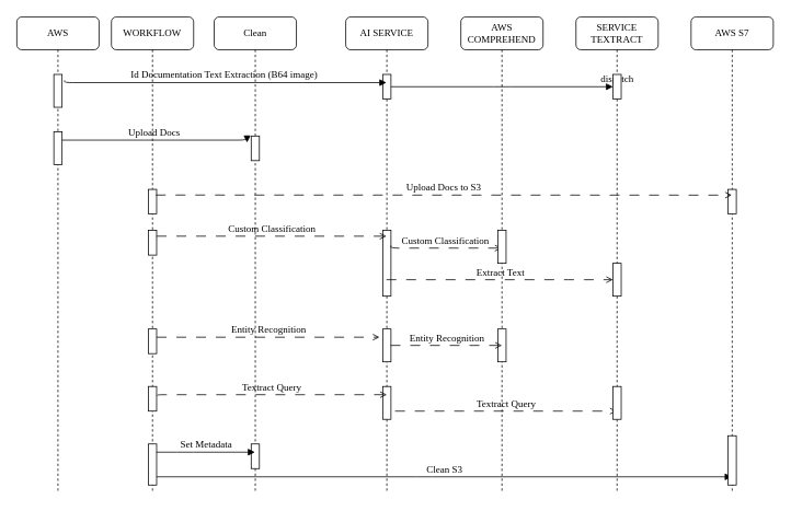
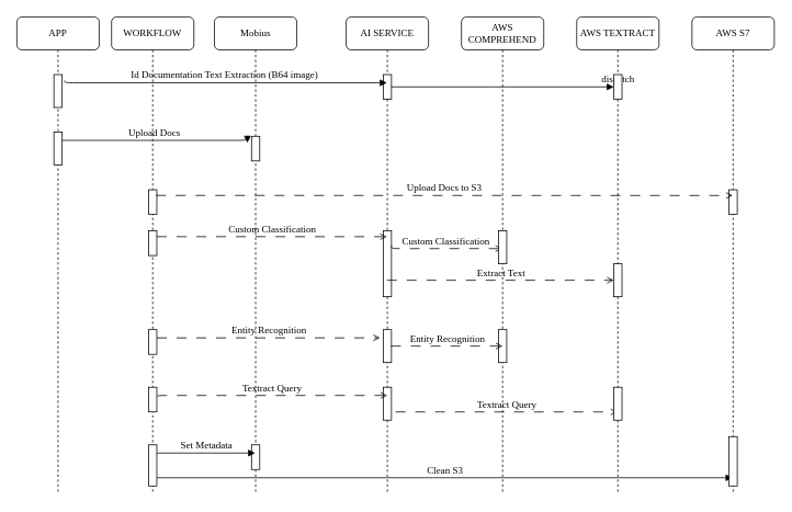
- <mxCell id="31" value="AWS" style="shape=umlLifeline;perimeter=lifelinePerimeter;whiteSpace=wrap;html=1;container=1;collapsible=0;recursiveResize=0;outlineConnect=0;rounded=1;shadow=0;comic=0;labelBackgroundColor=none;strokeWidth=1;fontFamily=Verdana;fontSize=12;align=center;" parent="1" vertex="1"><mxGeometry x="20" y="20" width="100" height="580" as="geometry" /></mxCell>
+ <mxCell id="31" value="APP" style="shape=umlLifeline;perimeter=lifelinePerimeter;whiteSpace=wrap;html=1;container=1;collapsible=0;recursiveResize=0;outlineConnect=0;rounded=1;shadow=0;comic=0;labelBackgroundColor=none;strokeWidth=1;fontFamily=Verdana;fontSize=12;align=center;" parent="1" vertex="1"><mxGeometry x="20" y="20" width="100" height="580" as="geometry" /></mxCell>
- <mxCell id="9" value="Clean" style="shape=umlLifeline;perimeter=lifelinePerimeter;whiteSpace=wrap;html=1;container=1;collapsible=0;recursiveResize=0;outlineConnect=0;rounded=1;shadow=0;comic=0;labelBackgroundColor=none;strokeWidth=1;fontFamily=Verdana;fontSize=12;align=center;" parent="1" vertex="1"><mxGeometry x="260" y="20" width="100" height="580" as="geometry" /></mxCell>
+ <mxCell id="9" value="Mobius" style="shape=umlLifeline;perimeter=lifelinePerimeter;whiteSpace=wrap;html=1;container=1;collapsible=0;recursiveResize=0;outlineConnect=0;rounded=1;shadow=0;comic=0;labelBackgroundColor=none;strokeWidth=1;fontFamily=Verdana;fontSize=12;align=center;" parent="1" vertex="1"><mxGeometry x="260" y="20" width="100" height="580" as="geometry" /></mxCell>
- <mxCell id="25" value="SERVICE TEXTRACT" style="shape=umlLifeline;perimeter=lifelinePerimeter;whiteSpace=wrap;html=1;container=1;collapsible=0;recursiveResize=0;outlineConnect=0;rounded=1;shadow=0;comic=0;labelBackgroundColor=none;strokeWidth=1;fontFamily=Verdana;fontSize=12;align=center;" parent="1" vertex="1"><mxGeometry x="700" y="20" width="100" height="580" as="geometry" /></mxCell>
+ <mxCell id="25" value="AWS TEXTRACT" style="shape=umlLifeline;perimeter=lifelinePerimeter;whiteSpace=wrap;html=1;container=1;collapsible=0;recursiveResize=0;outlineConnect=0;rounded=1;shadow=0;comic=0;labelBackgroundColor=none;strokeWidth=1;fontFamily=Verdana;fontSize=12;align=center;" parent="1" vertex="1"><mxGeometry x="700" y="20" width="100" height="580" as="geometry" /></mxCell>
